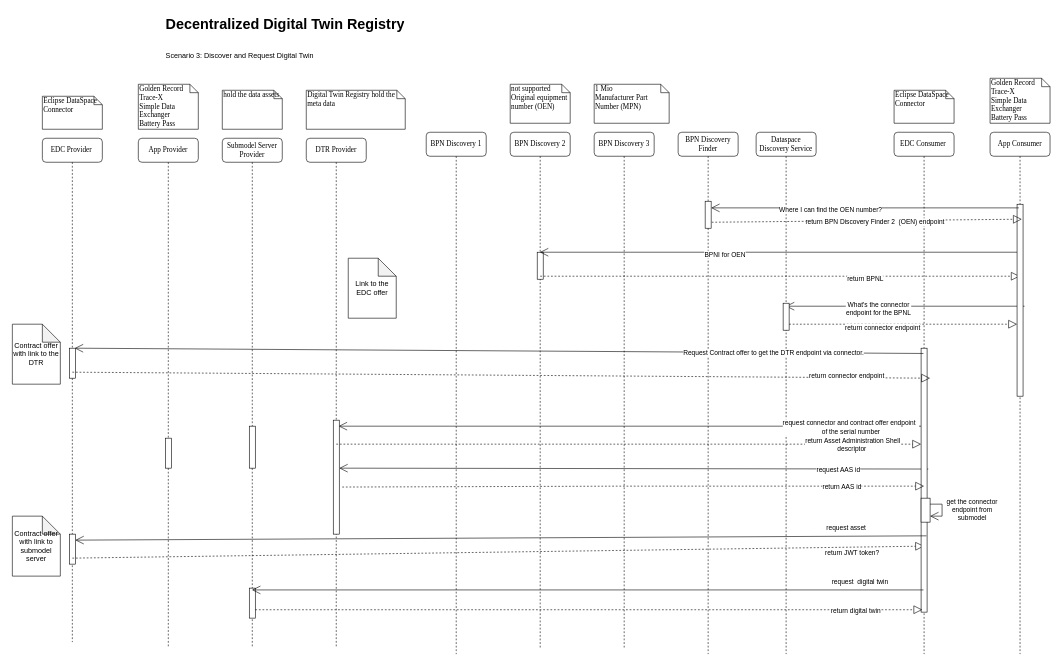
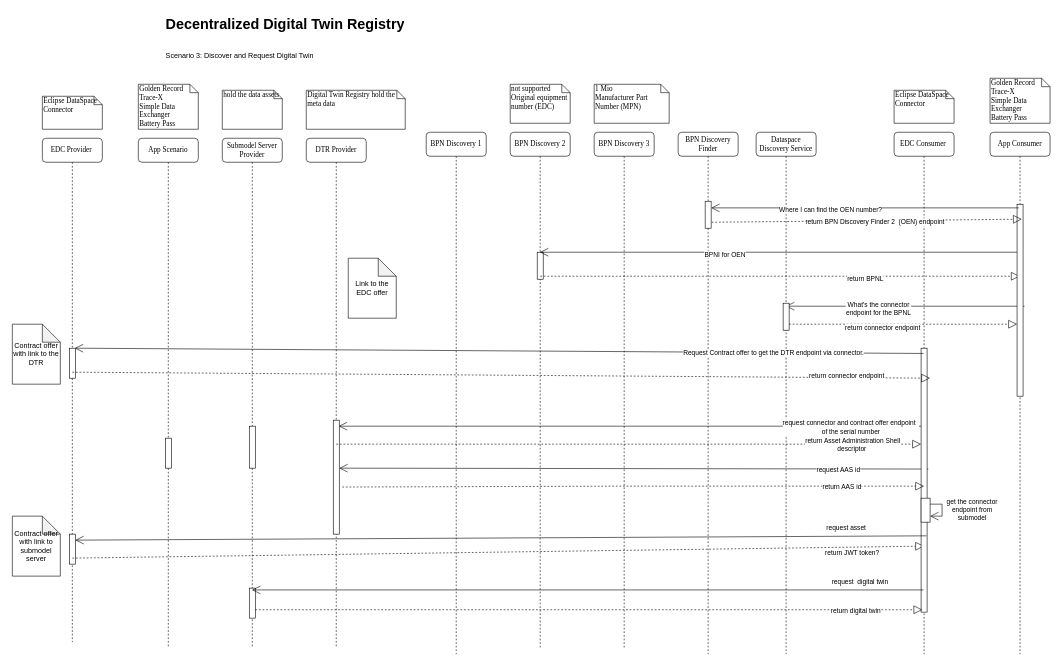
- <mxCell id="16" value="not supported&lt;br&gt;Original equipment number (OEN)" style="shape=note;whiteSpace=wrap;html=1;size=14;verticalAlign=top;align=left;spacingTop=-6;rounded=0;shadow=0;comic=0;labelBackgroundColor=none;strokeWidth=1;fontFamily=Verdana;fontSize=12" parent="1" vertex="1"><mxGeometry x="850" width="100" height="65" as="geometry" y="140" /></mxCell>
+ <mxCell id="16" value="not supported&lt;br&gt;Original equipment number (EDC)" style="shape=note;whiteSpace=wrap;html=1;size=14;verticalAlign=top;align=left;spacingTop=-6;rounded=0;shadow=0;comic=0;labelBackgroundColor=none;strokeWidth=1;fontFamily=Verdana;fontSize=12" parent="1" vertex="1"><mxGeometry x="850" width="100" height="65" as="geometry" y="140" /></mxCell>
- <mxCell id="28" value="App Provider" style="shape=umlLifeline;perimeter=lifelinePerimeter;whiteSpace=wrap;html=1;container=1;collapsible=0;recursiveResize=0;outlineConnect=0;rounded=1;shadow=0;comic=0;labelBackgroundColor=none;strokeWidth=1;fontFamily=Verdana;fontSize=12;align=center;" vertex="1" parent="1"><mxGeometry x="230" y="230" width="100" height="850" as="geometry" /></mxCell>
+ <mxCell id="28" value="App Scenario" style="shape=umlLifeline;perimeter=lifelinePerimeter;whiteSpace=wrap;html=1;container=1;collapsible=0;recursiveResize=0;outlineConnect=0;rounded=1;shadow=0;comic=0;labelBackgroundColor=none;strokeWidth=1;fontFamily=Verdana;fontSize=12;align=center;" vertex="1" parent="1"><mxGeometry x="230" y="230" width="100" height="850" as="geometry" /></mxCell>
